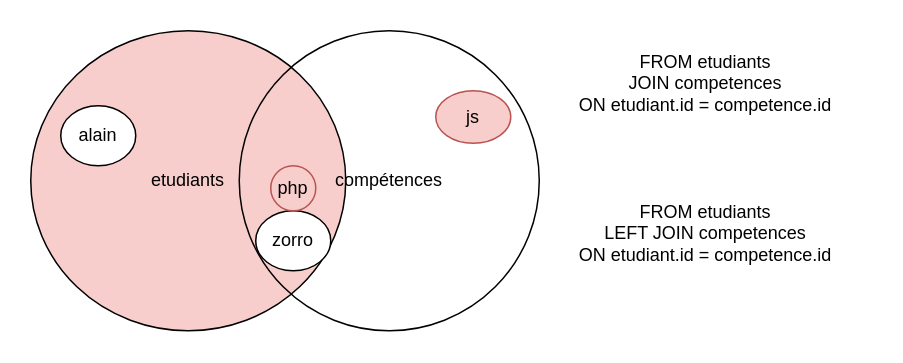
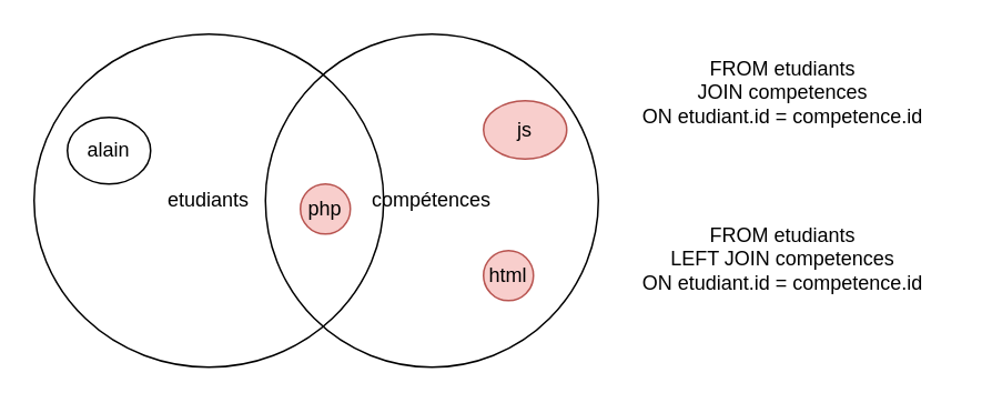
- <mxCell id="2" value="etudiants" style="ellipse;whiteSpace=wrap;html=1;fillColor=#f8cecc;" parent="1" vertex="1"><mxGeometry x="20" y="20" width="210" height="200" as="geometry" /></mxCell>
+ <mxCell id="2" value="etudiants" style="ellipse;whiteSpace=wrap;html=1;" parent="1" vertex="1"><mxGeometry x="20" y="20" width="210" height="200" as="geometry" /></mxCell>
- <mxCell id="4" value="zorro" style="ellipse;whiteSpace=wrap;html=1;" parent="1" vertex="1"><mxGeometry x="170" y="140" width="50" height="40" as="geometry" /></mxCell>
+ <mxCell id="10" value="html" style="ellipse;whiteSpace=wrap;html=1;fillColor=#f8cecc;strokeColor=#b85450;" vertex="1" parent="1"><mxGeometry x="290" y="150" width="30" height="30" as="geometry" /></mxCell>
